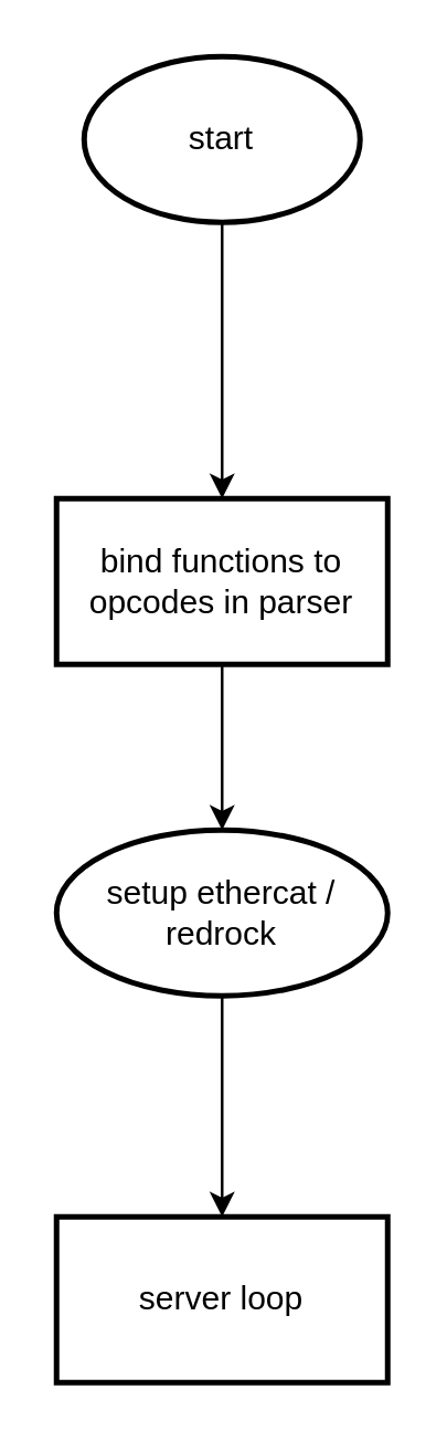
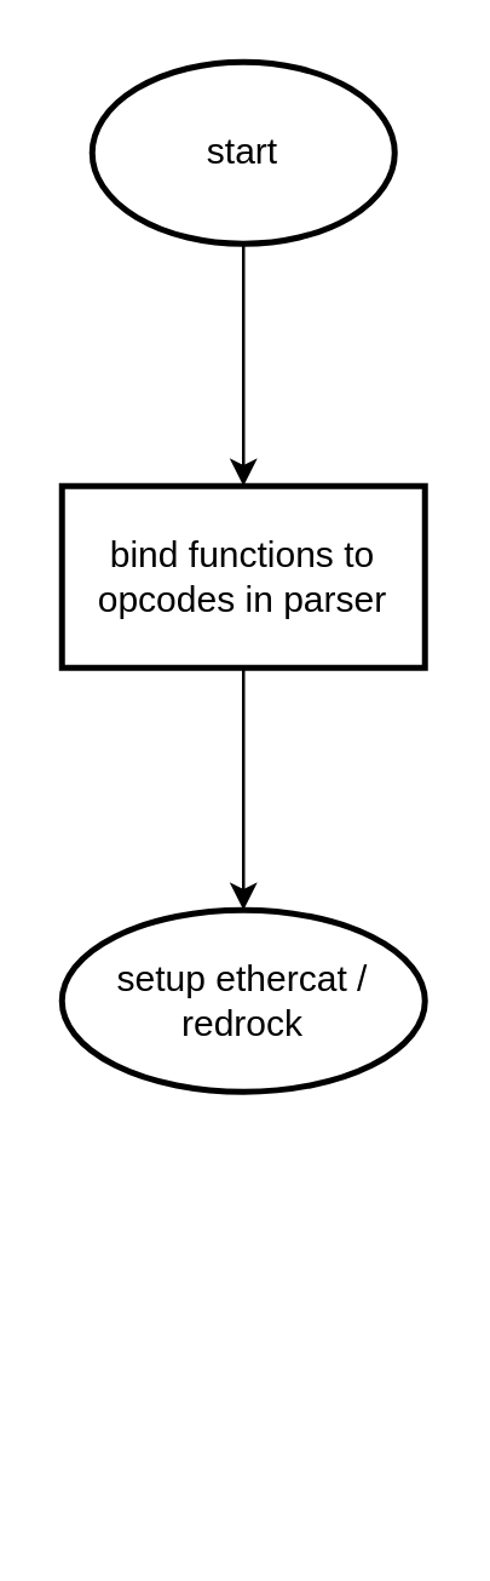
- <mxCell id="5" value="bind functions&amp;nbsp;to opcodes in parser" style="whiteSpace=wrap;html=1;strokeWidth=2;" vertex="1" parent="1"><mxGeometry x="20" y="180" width="120" height="60" as="geometry" /></mxCell>
+ <mxCell id="5" value="bind functions&amp;nbsp;to opcodes in parser" style="whiteSpace=wrap;html=1;strokeWidth=2;" vertex="1" parent="1"><mxGeometry x="20" y="160" width="120" height="60" as="geometry" /></mxCell>
- <mxCell id="6" value="" style="edgeStyle=orthogonalEdgeStyle;rounded=0;orthogonalLoop=1;jettySize=auto;html=1;" edge="1" parent="1" source="7" target="8"><mxGeometry relative="1" as="geometry" /></mxCell>
- <mxCell id="8" value="server loop" style="whiteSpace=wrap;html=1;strokeWidth=2;" vertex="1" parent="1"><mxGeometry x="20" y="440" width="120" height="60" as="geometry" /></mxCell>
